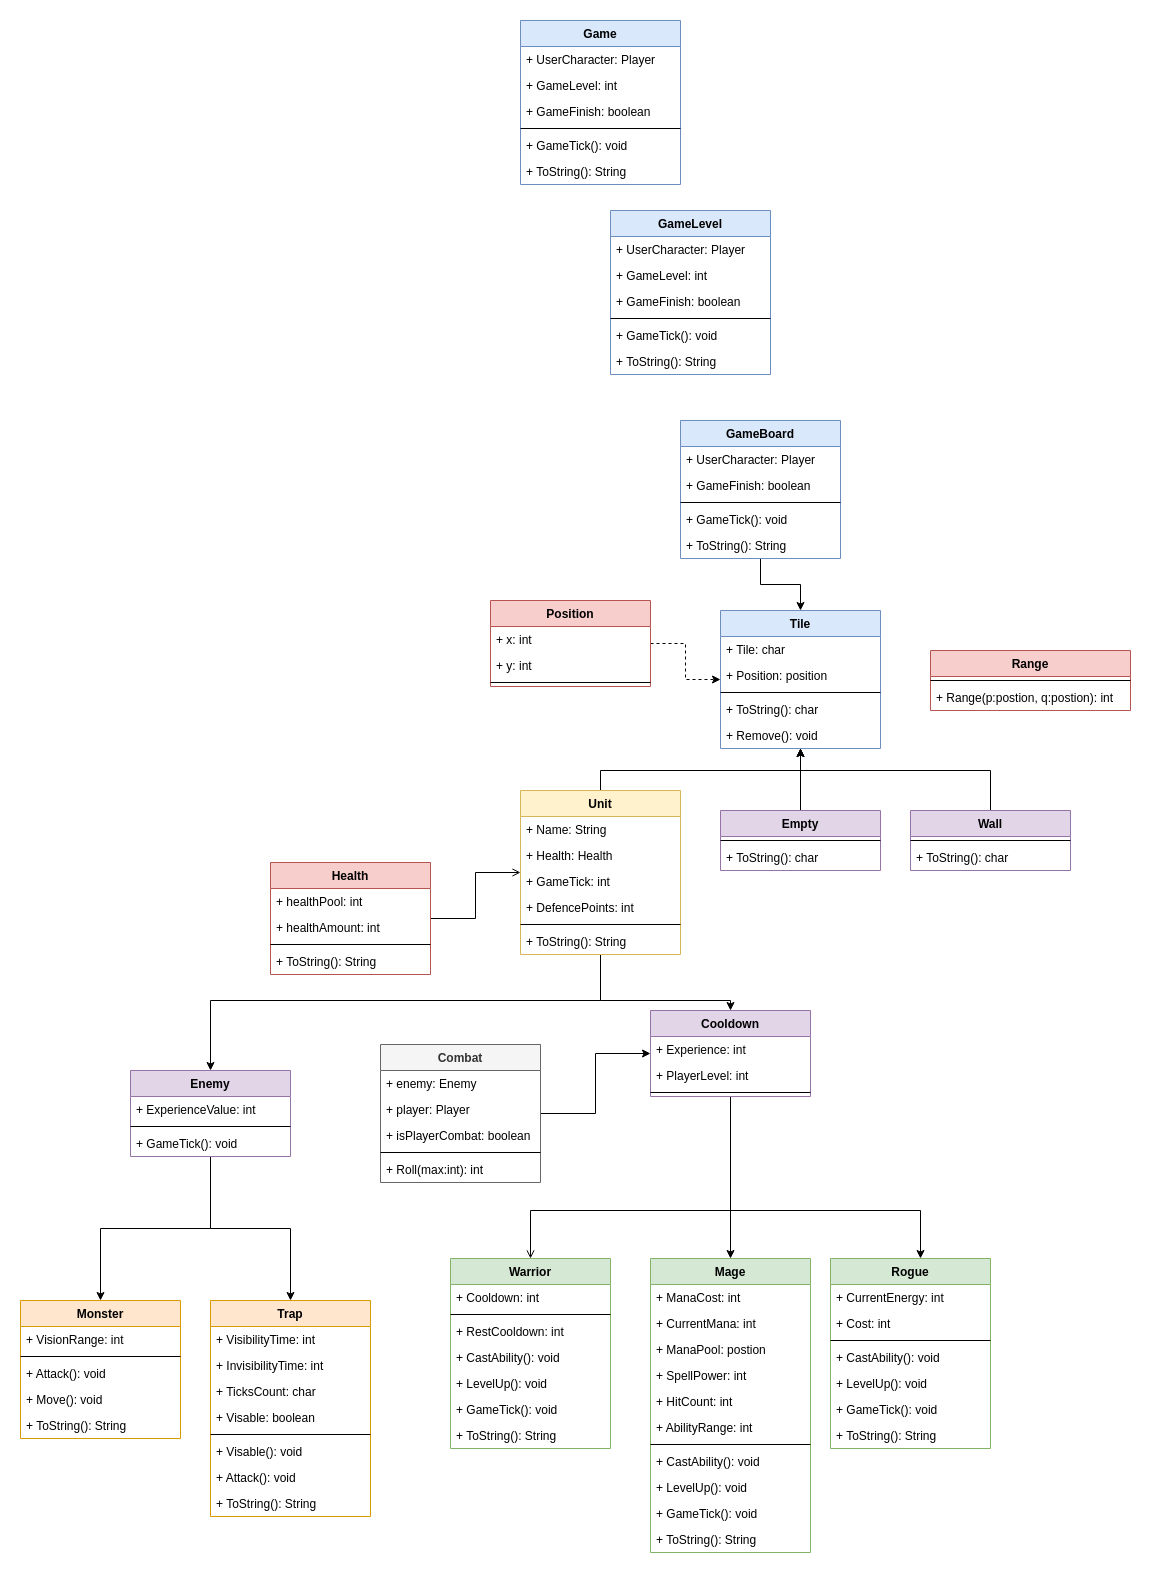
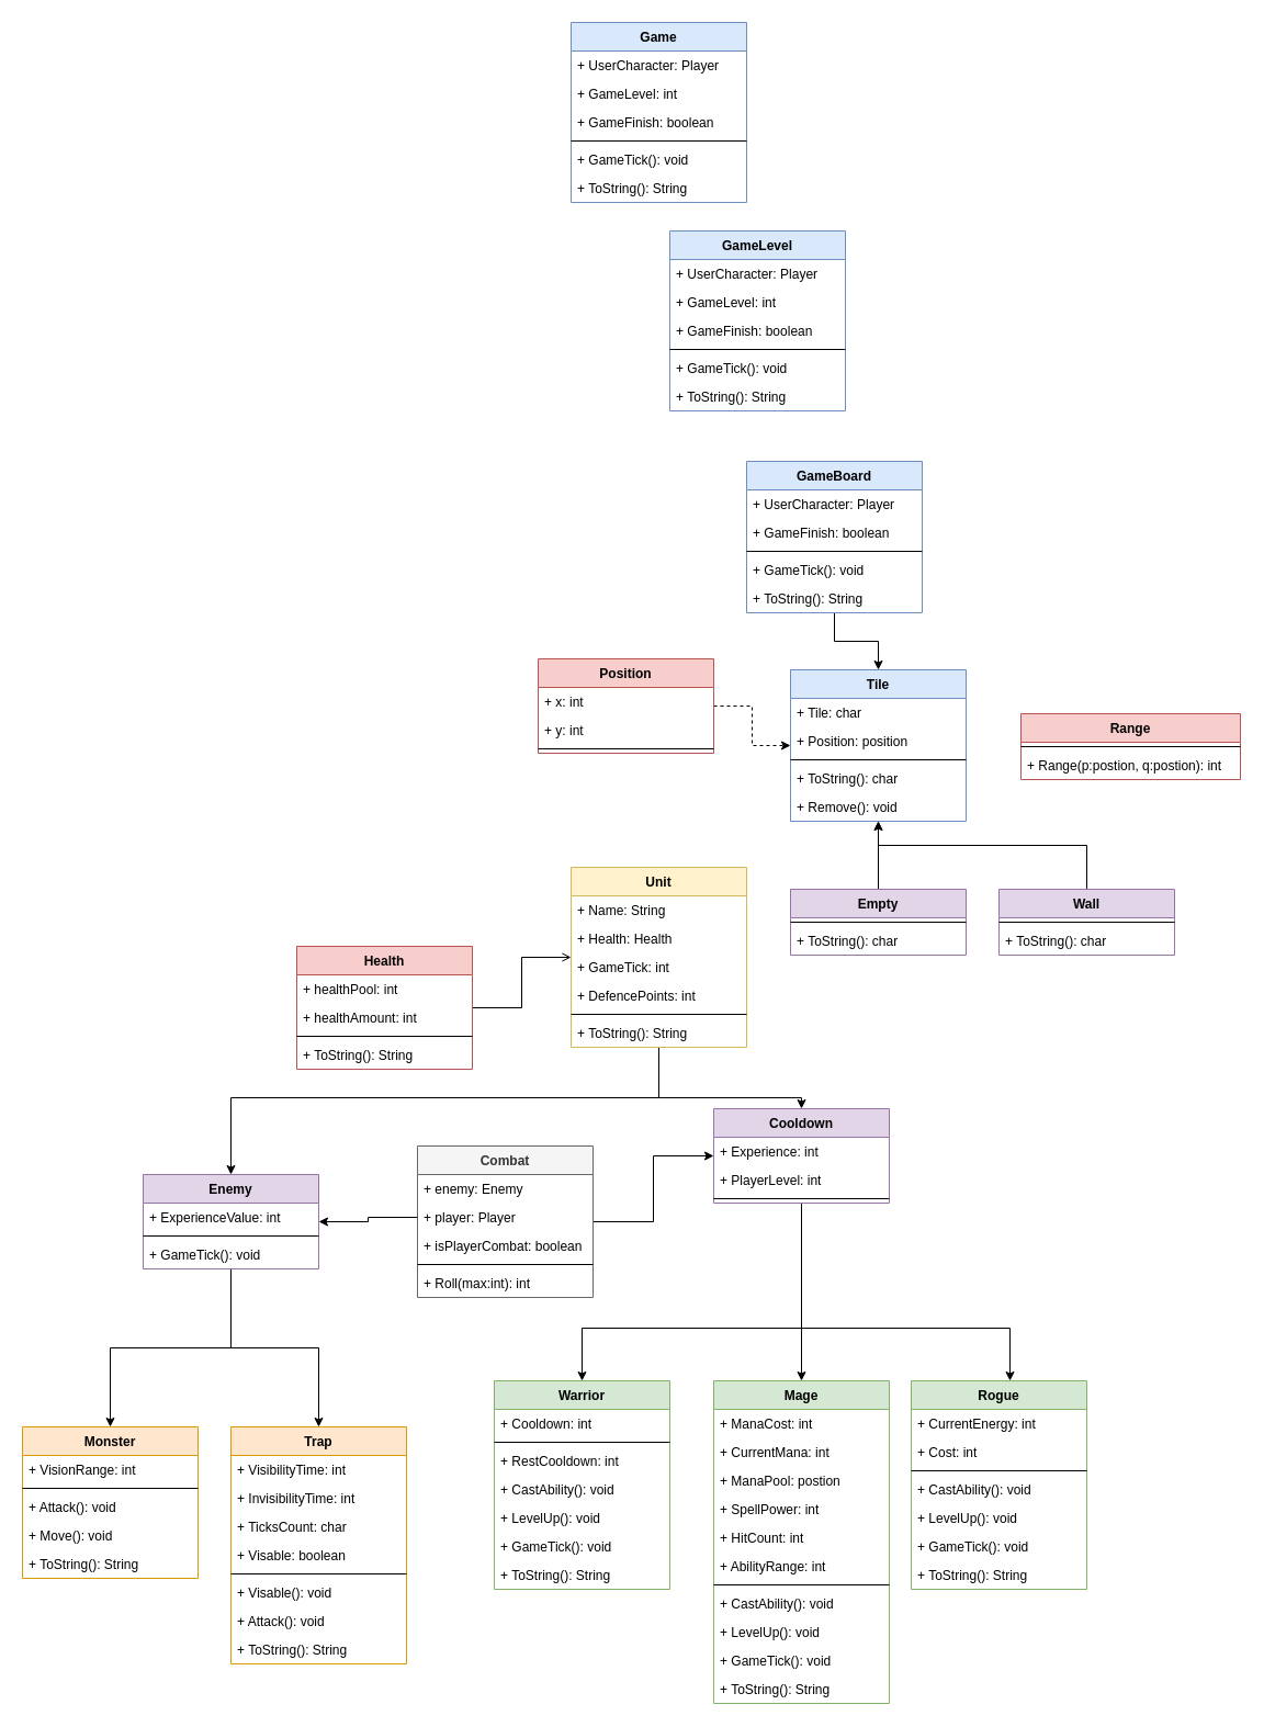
- <mxCell id="24" style="edgeStyle=orthogonalEdgeStyle;rounded=0;orthogonalLoop=1;jettySize=auto;html=1;" parent="1" source="25" target="44" edge="1"><mxGeometry relative="1" as="geometry"><Array as="points"><mxPoint x="600" y="770" /><mxPoint x="800" y="770" /></Array></mxGeometry></mxCell>
+ <mxCell id="110" style="edgeStyle=orthogonalEdgeStyle;rounded=0;orthogonalLoop=1;jettySize=auto;html=1;" parent="1" source="35" target="18" edge="1"><mxGeometry relative="1" as="geometry" /></mxCell>
- <mxCell id="9" style="edgeStyle=orthogonalEdgeStyle;rounded=0;orthogonalLoop=1;jettySize=auto;html=1;endArrow=open;" parent="1" source="12" target="67" edge="1"><mxGeometry relative="1" as="geometry"><Array as="points"><mxPoint x="730" y="1210" /><mxPoint x="530" y="1210" /></Array></mxGeometry></mxCell>
+ <mxCell id="9" style="edgeStyle=orthogonalEdgeStyle;rounded=0;orthogonalLoop=1;jettySize=auto;html=1;" parent="1" source="12" target="67" edge="1"><mxGeometry relative="1" as="geometry"><Array as="points"><mxPoint x="730" y="1210" /><mxPoint x="530" y="1210" /></Array></mxGeometry></mxCell>
